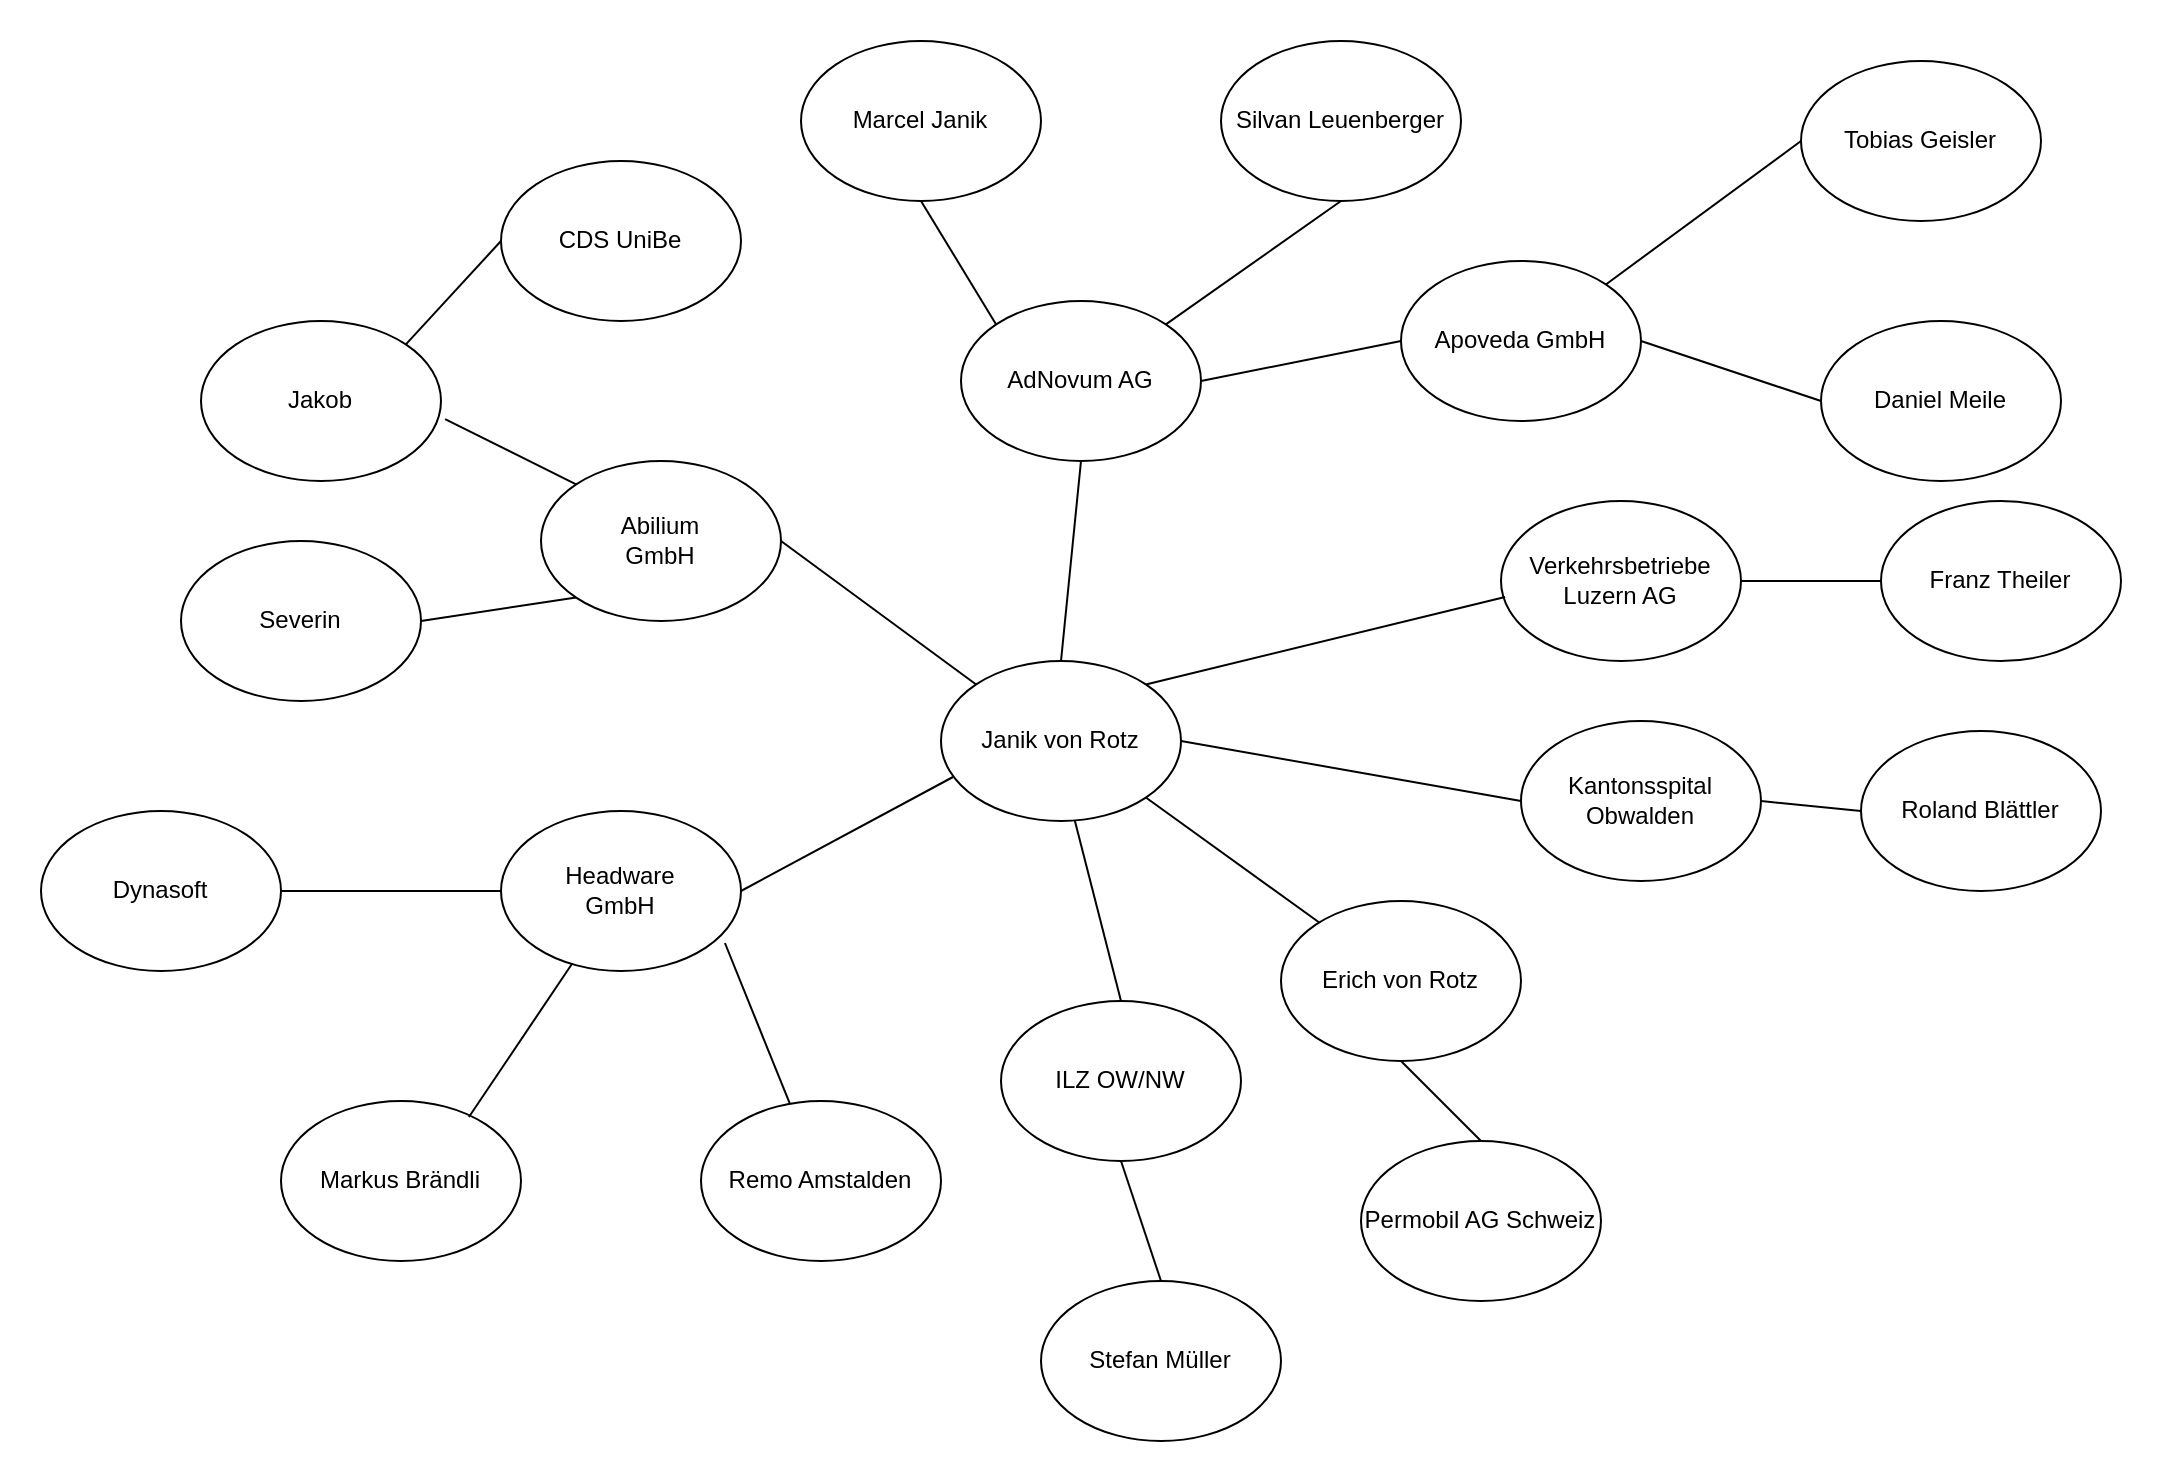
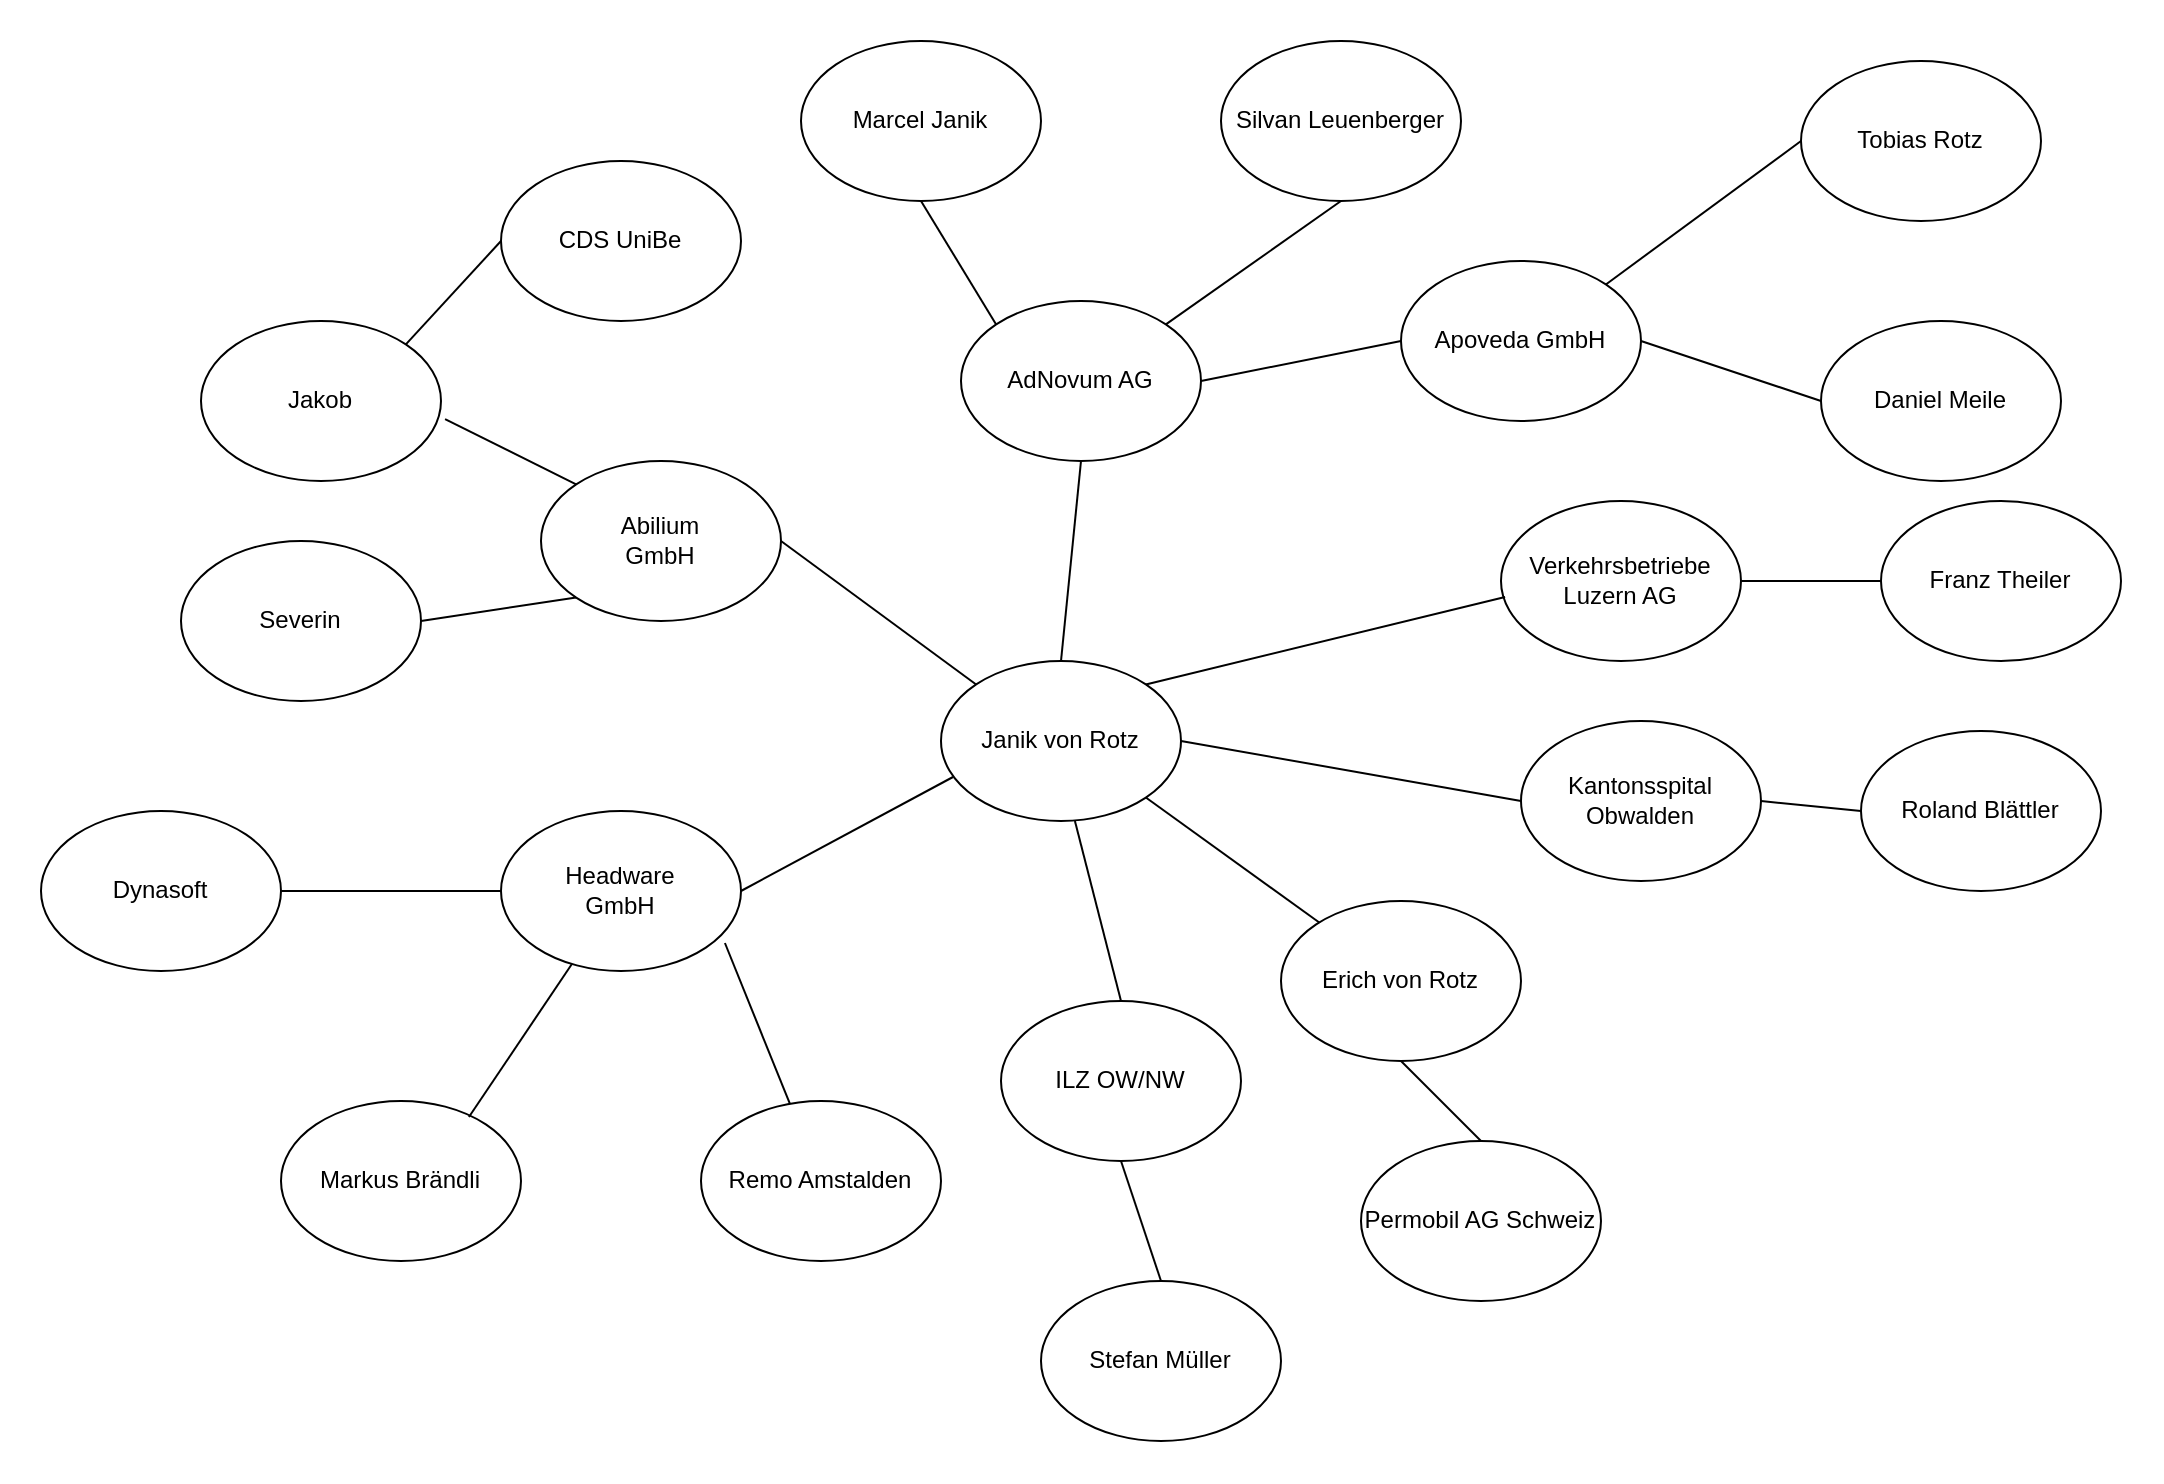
- <mxCell id="43" value="Tobias Geisler" style="ellipse;whiteSpace=wrap;html=1;" vertex="1" parent="1"><mxGeometry x="900" y="30" width="120" height="80" as="geometry" /></mxCell>
+ <mxCell id="43" value="Tobias Rotz" style="ellipse;whiteSpace=wrap;html=1;" vertex="1" parent="1"><mxGeometry x="900" y="30" width="120" height="80" as="geometry" /></mxCell>
